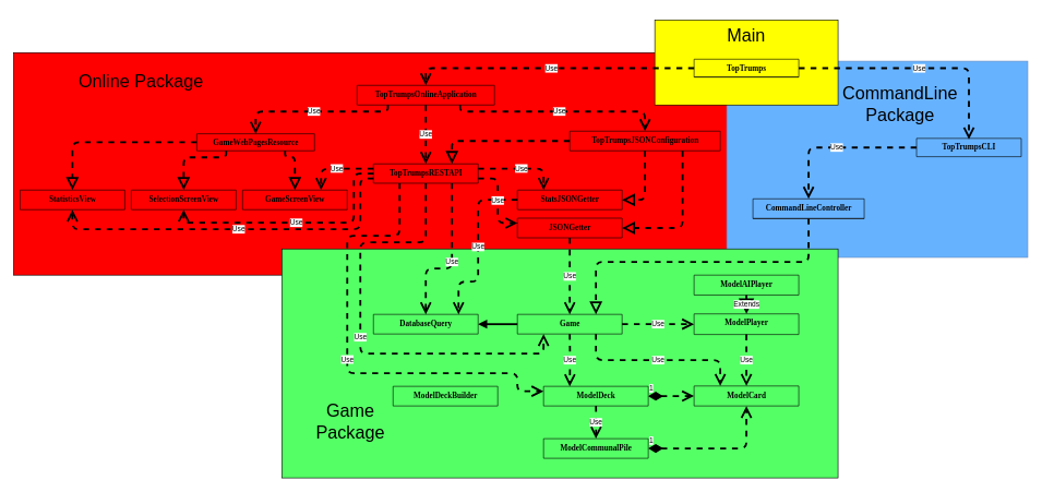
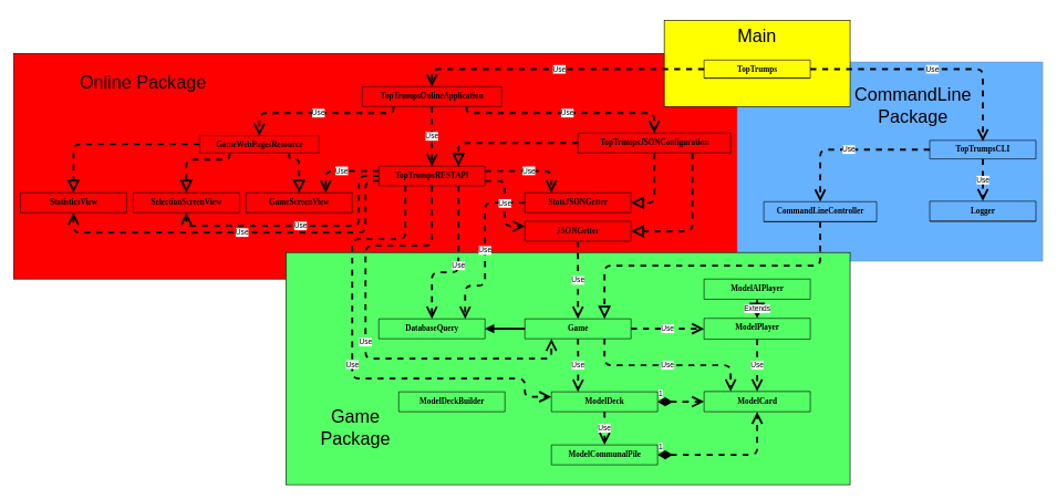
+ <mxCell id="48" value="Use" style="endArrow=open;endSize=12;dashed=1;html=1;strokeWidth=3;exitX=0.5;exitY=1;exitDx=0;exitDy=0;edgeStyle=orthogonalEdgeStyle;entryX=0.5;entryY=0;entryDx=0;entryDy=0;" edge="1" parent="1" source="18" target="17"><mxGeometry width="160" relative="1" as="geometry"><mxPoint x="1390" y="235" as="sourcePoint" /><mxPoint x="1459" y="310" as="targetPoint" /></mxGeometry></mxCell>
+ <mxCell id="17" value="Logger" style="swimlane;html=1;fontStyle=1;align=center;verticalAlign=top;childLayout=stackLayout;horizontal=1;startSize=30;horizontalStack=0;resizeParent=1;resizeLast=0;collapsible=1;marginBottom=0;swimlaneFillColor=#ffffff;rounded=0;shadow=0;comic=0;labelBackgroundColor=none;strokeWidth=1;fillColor=none;fontFamily=Verdana;fontSize=12" parent="1" vertex="1"><mxGeometry x="1400" y="302.71" width="160" height="30.29" as="geometry" /></mxCell>
